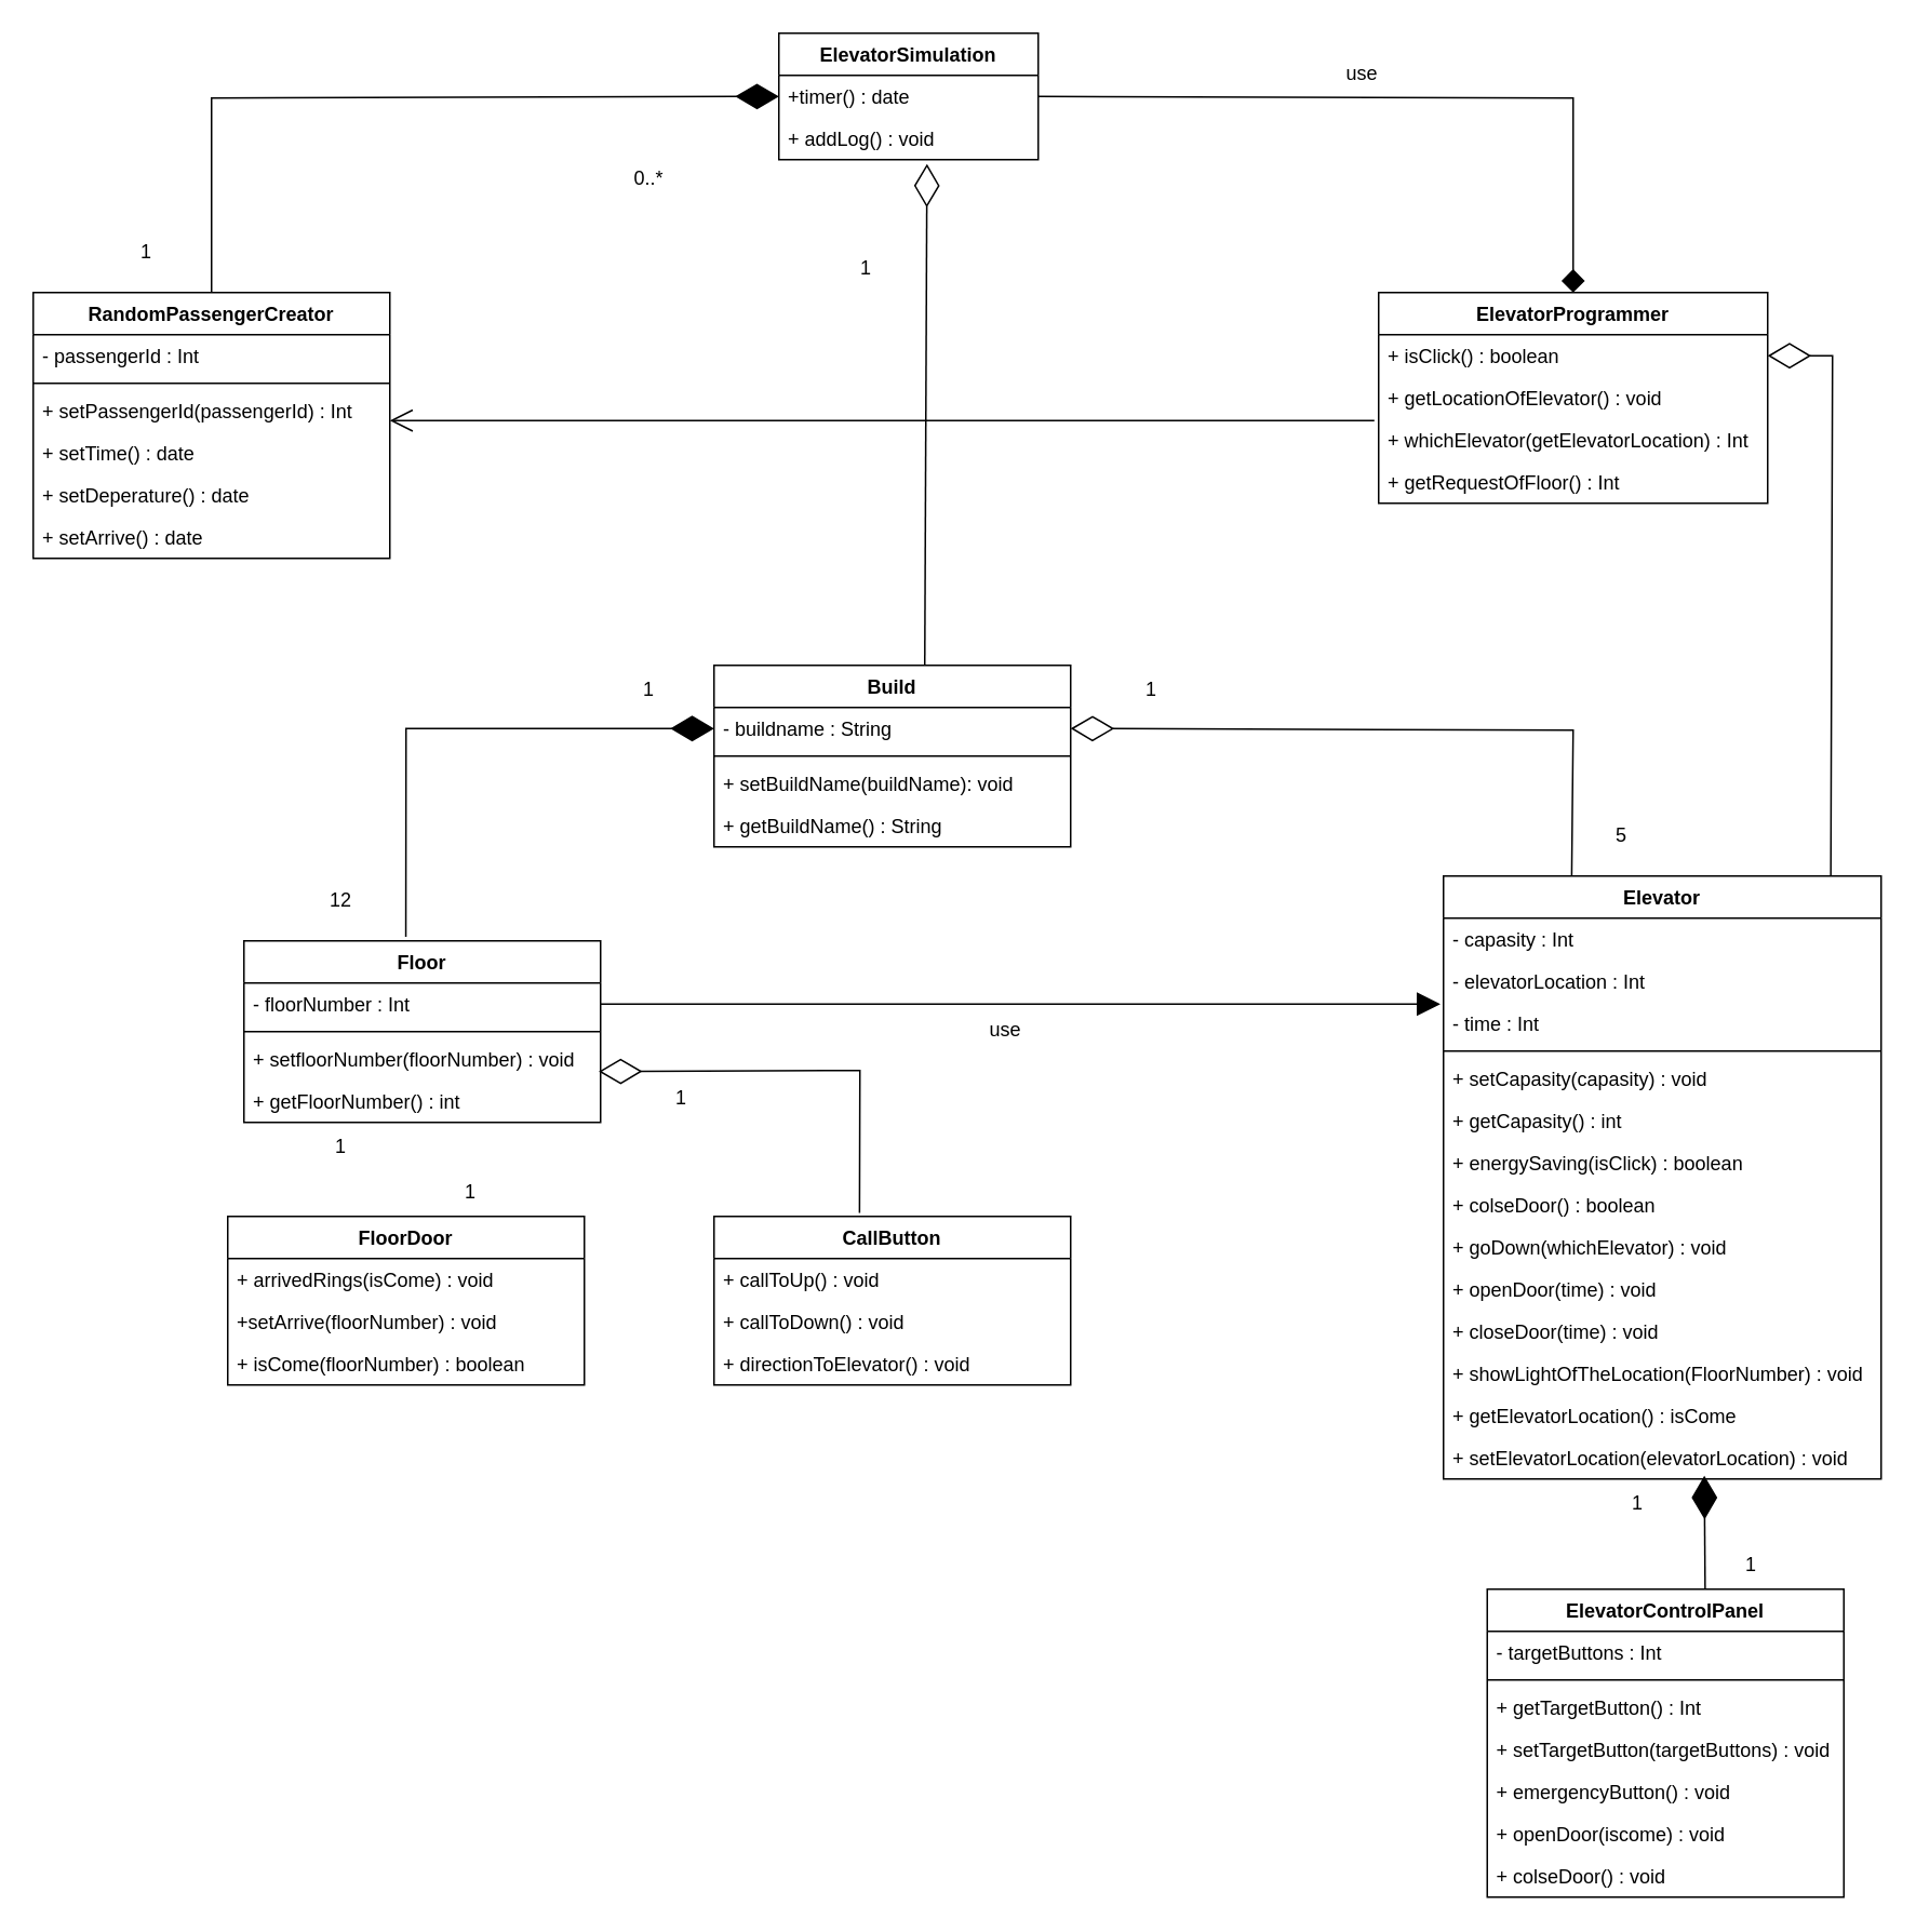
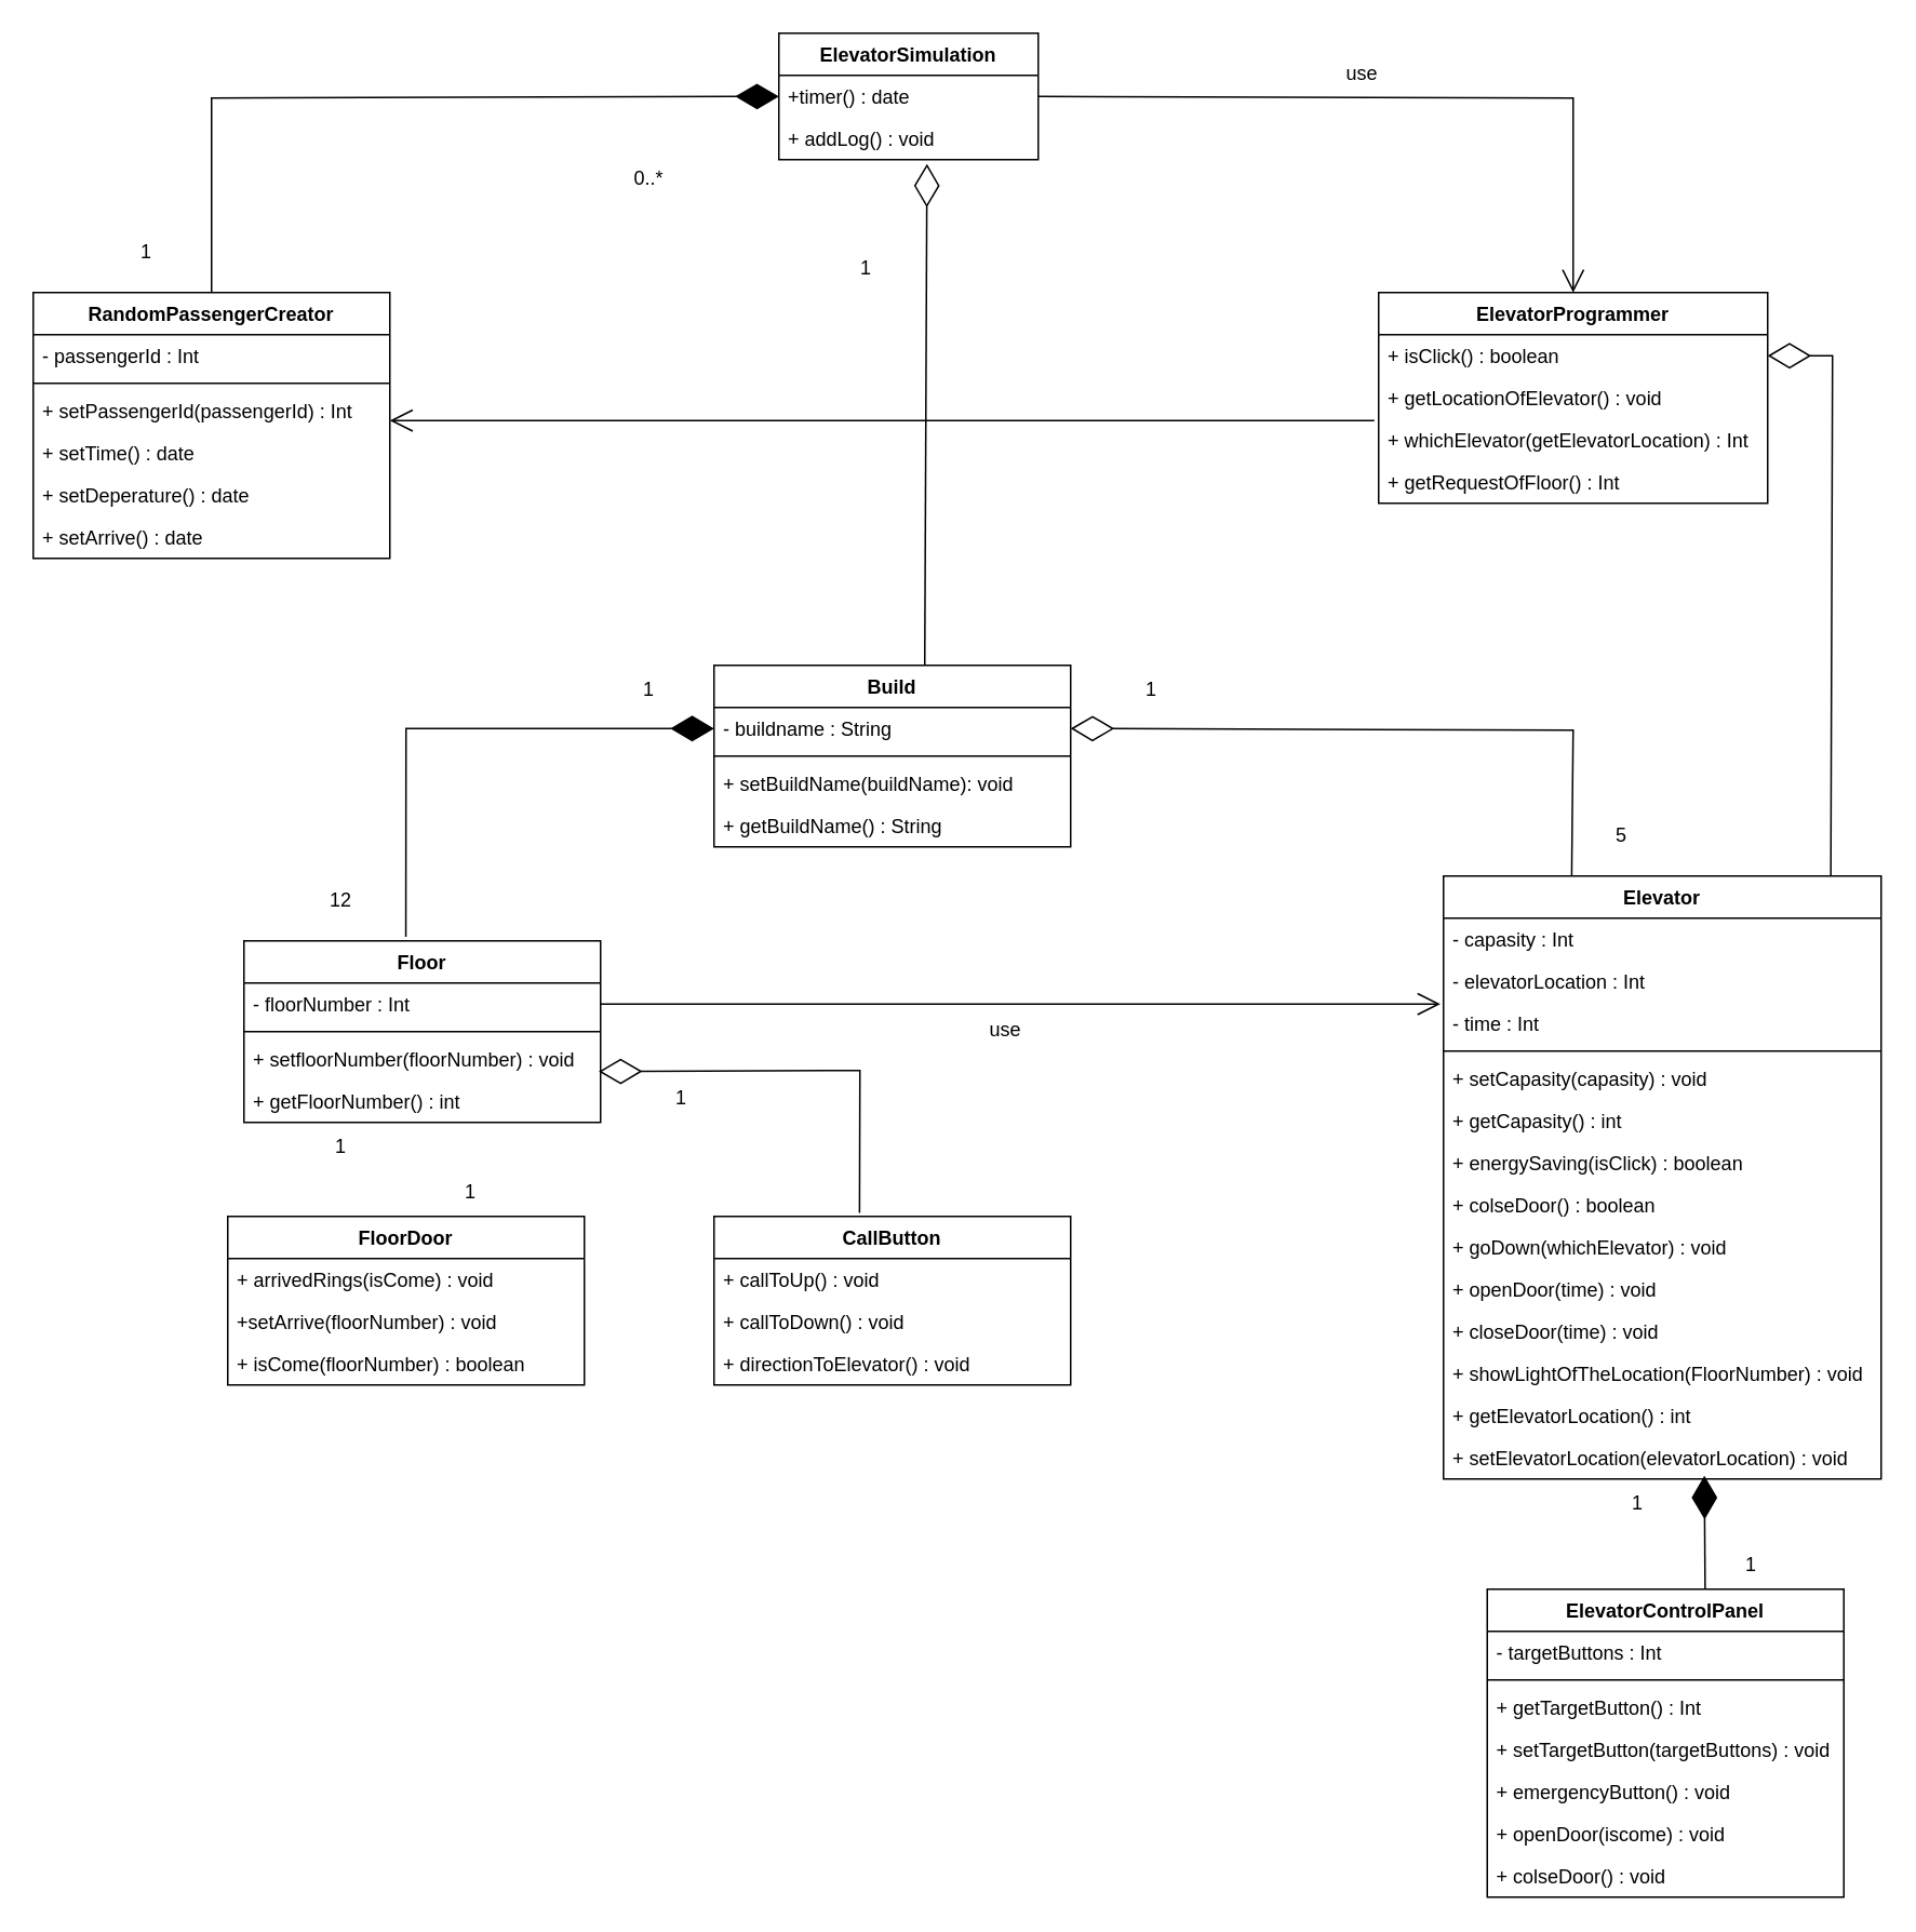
- <mxCell id="59" value="" style="endArrow=diamond;endFill=1;endSize=12;html=1;rounded=0;exitX=1;exitY=0.5;exitDx=0;exitDy=0;entryX=0.5;entryY=0;entryDx=0;entryDy=0;" edge="1" parent="1" source="3" target="12"><mxGeometry width="160" relative="1" as="geometry"><mxPoint x="730" y="58.5" as="sourcePoint" /><mxPoint x="890" y="58.5" as="targetPoint" /><Array as="points"><mxPoint x="970" y="60" /></Array></mxGeometry></mxCell>
+ <mxCell id="59" value="" style="endArrow=open;endFill=1;endSize=12;html=1;rounded=0;exitX=1;exitY=0.5;exitDx=0;exitDy=0;entryX=0.5;entryY=0;entryDx=0;entryDy=0;" edge="1" parent="1" source="3" target="12"><mxGeometry width="160" relative="1" as="geometry"><mxPoint x="730" y="58.5" as="sourcePoint" /><mxPoint x="890" y="58.5" as="targetPoint" /><Array as="points"><mxPoint x="970" y="60" /></Array></mxGeometry></mxCell>
- <mxCell id="65" value="" style="endArrow=block;endFill=1;endSize=12;html=1;rounded=0;exitX=1;exitY=0.5;exitDx=0;exitDy=0;entryX=-0.007;entryY=0.038;entryDx=0;entryDy=0;entryPerimeter=0;" edge="1" parent="1" source="38" target="25"><mxGeometry width="160" relative="1" as="geometry"><mxPoint x="877" y="540" as="sourcePoint" /><mxPoint x="270" y="540" as="targetPoint" /><Array as="points" /></mxGeometry></mxCell>
+ <mxCell id="65" value="" style="endArrow=open;endFill=1;endSize=12;html=1;rounded=0;exitX=1;exitY=0.5;exitDx=0;exitDy=0;entryX=-0.007;entryY=0.038;entryDx=0;entryDy=0;entryPerimeter=0;" edge="1" parent="1" source="38" target="25"><mxGeometry width="160" relative="1" as="geometry"><mxPoint x="877" y="540" as="sourcePoint" /><mxPoint x="270" y="540" as="targetPoint" /><Array as="points" /></mxGeometry></mxCell>
- <mxCell id="35" value="+ getElevatorLocation() : isCome" style="text;strokeColor=none;fillColor=none;align=left;verticalAlign=top;spacingLeft=4;spacingRight=4;overflow=hidden;rotatable=0;points=[[0,0.5],[1,0.5]];portConstraint=eastwest;" vertex="1" parent="22"><mxGeometry y="320" width="270" height="26" as="geometry" /></mxCell>
+ <mxCell id="35" value="+ getElevatorLocation() : int" style="text;strokeColor=none;fillColor=none;align=left;verticalAlign=top;spacingLeft=4;spacingRight=4;overflow=hidden;rotatable=0;points=[[0,0.5],[1,0.5]];portConstraint=eastwest;" vertex="1" parent="22"><mxGeometry y="320" width="270" height="26" as="geometry" /></mxCell>
